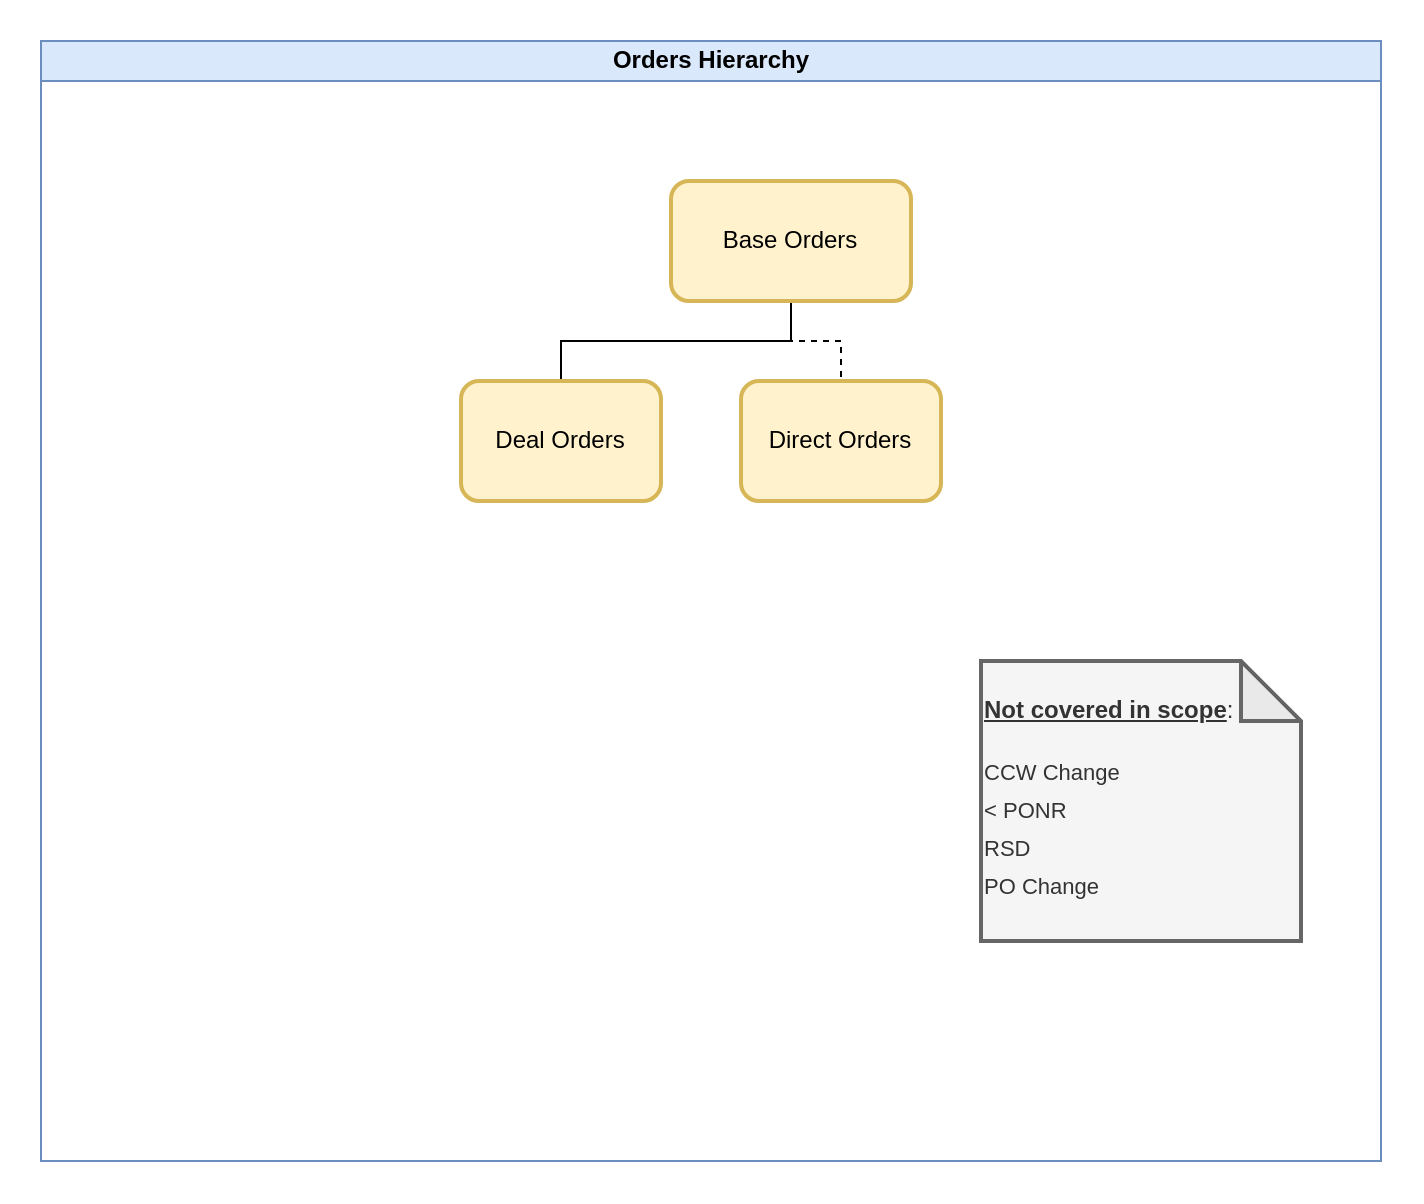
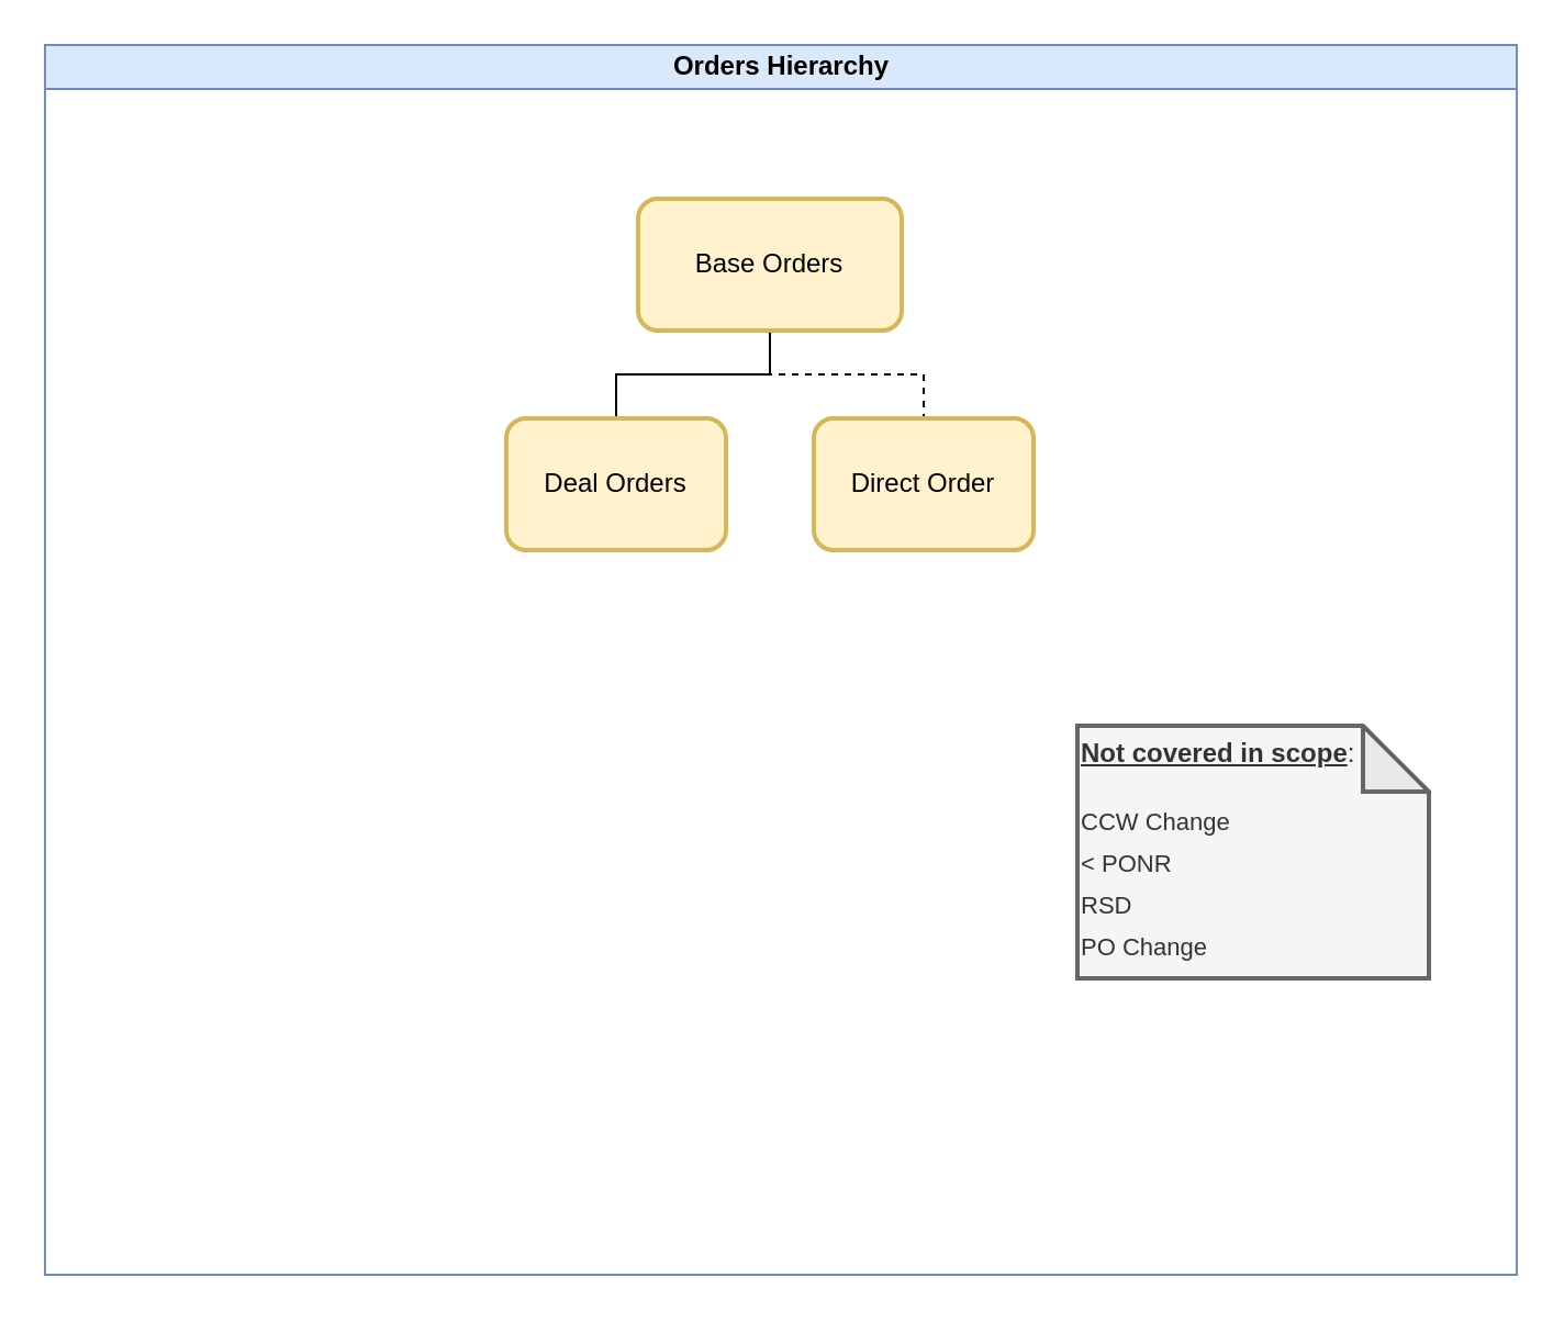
- <mxCell id="5" value="Base Orders" style="whiteSpace=wrap;html=1;align=center;treeFolding=1;treeMoving=1;newEdgeStyle={&quot;edgeStyle&quot;:&quot;elbowEdgeStyle&quot;,&quot;startArrow&quot;:&quot;none&quot;,&quot;endArrow&quot;:&quot;none&quot;};fillColor=#fff2cc;strokeColor=#d6b656;strokeWidth=2;rounded=1;" parent="2" vertex="1"><mxGeometry x="315" y="70" width="120" height="60" as="geometry" /></mxCell>
+ <mxCell id="5" value="Base Orders" style="whiteSpace=wrap;html=1;align=center;treeFolding=1;treeMoving=1;newEdgeStyle={&quot;edgeStyle&quot;:&quot;elbowEdgeStyle&quot;,&quot;startArrow&quot;:&quot;none&quot;,&quot;endArrow&quot;:&quot;none&quot;};fillColor=#fff2cc;strokeColor=#d6b656;strokeWidth=2;rounded=1;" parent="2" vertex="1"><mxGeometry x="270" y="70" width="120" height="60" as="geometry" /></mxCell>
- <mxCell id="7" value="Direct Orders" style="whiteSpace=wrap;html=1;align=center;verticalAlign=middle;treeFolding=1;treeMoving=1;newEdgeStyle={&quot;edgeStyle&quot;:&quot;elbowEdgeStyle&quot;,&quot;startArrow&quot;:&quot;none&quot;,&quot;endArrow&quot;:&quot;none&quot;};fillColor=#fff2cc;strokeColor=#d6b656;strokeWidth=2;rounded=1;" parent="2" vertex="1"><mxGeometry x="350" y="170" width="100" height="60" as="geometry" /></mxCell>
+ <mxCell id="7" value="Direct Order" style="whiteSpace=wrap;html=1;align=center;verticalAlign=middle;treeFolding=1;treeMoving=1;newEdgeStyle={&quot;edgeStyle&quot;:&quot;elbowEdgeStyle&quot;,&quot;startArrow&quot;:&quot;none&quot;,&quot;endArrow&quot;:&quot;none&quot;};fillColor=#fff2cc;strokeColor=#d6b656;strokeWidth=2;rounded=1;" parent="2" vertex="1"><mxGeometry x="350" y="170" width="100" height="60" as="geometry" /></mxCell>
- <mxCell id="8" value="&lt;font&gt;&lt;font style=&quot;font-size: 12px&quot;&gt;&lt;b&gt;&lt;u&gt;Not covered in scope&lt;/u&gt;&lt;/b&gt;:&lt;/font&gt;&lt;br&gt;&lt;/font&gt;&lt;br&gt;&lt;table border=&quot;0&quot; cellpadding=&quot;0&quot; cellspacing=&quot;0&quot; width=&quot;87&quot; style=&quot;border-collapse: collapse ; width: 65pt ; font-size: 11px&quot;&gt; &lt;colgroup&gt;&lt;col width=&quot;87&quot; style=&quot;width: 65pt&quot;&gt;&lt;/colgroup&gt; &lt;tbody&gt;&lt;tr style=&quot;height: 14.4pt&quot;&gt;  &lt;td height=&quot;19&quot; width=&quot;87&quot; style=&quot;height: 14.4pt ; width: 65pt&quot;&gt;&lt;font style=&quot;font-size: 11px&quot;&gt;CCW Change&lt;/font&gt;&lt;/td&gt; &lt;/tr&gt; &lt;tr style=&quot;height: 14.4pt&quot;&gt;  &lt;td height=&quot;19&quot; style=&quot;height: 14.4pt&quot;&gt;&lt;font style=&quot;font-size: 11px&quot;&gt;&amp;lt; PONR&lt;/font&gt;&lt;/td&gt; &lt;/tr&gt; &lt;tr style=&quot;height: 14.4pt&quot;&gt;  &lt;td height=&quot;19&quot; style=&quot;height: 14.4pt&quot;&gt;&lt;font style=&quot;font-size: 11px&quot;&gt;RSD&lt;/font&gt;&lt;/td&gt; &lt;/tr&gt; &lt;tr style=&quot;height: 14.4pt&quot;&gt;  &lt;td height=&quot;19&quot; style=&quot;height: 14.4pt&quot;&gt;&lt;font style=&quot;font-size: 11px&quot;&gt;PO Change&lt;/font&gt;&lt;/td&gt; &lt;/tr&gt;&lt;/tbody&gt;&lt;/table&gt;" style="shape=note;whiteSpace=wrap;html=1;backgroundOutline=1;darkOpacity=0.05;rounded=1;strokeWidth=2;fillColor=#f5f5f5;strokeColor=#666666;fontColor=#333333;align=left;" parent="2" vertex="1"><mxGeometry x="470" y="310" width="160" height="140" as="geometry" /></mxCell>
+ <mxCell id="8" value="&lt;font&gt;&lt;font style=&quot;font-size: 12px&quot;&gt;&lt;b&gt;&lt;u&gt;Not covered in scope&lt;/u&gt;&lt;/b&gt;:&lt;/font&gt;&lt;br&gt;&lt;/font&gt;&lt;br&gt;&lt;table border=&quot;0&quot; cellpadding=&quot;0&quot; cellspacing=&quot;0&quot; width=&quot;87&quot; style=&quot;border-collapse: collapse ; width: 65pt ; font-size: 11px&quot;&gt; &lt;colgroup&gt;&lt;col width=&quot;87&quot; style=&quot;width: 65pt&quot;&gt;&lt;/colgroup&gt; &lt;tbody&gt;&lt;tr style=&quot;height: 14.4pt&quot;&gt;  &lt;td height=&quot;19&quot; width=&quot;87&quot; style=&quot;height: 14.4pt ; width: 65pt&quot;&gt;&lt;font style=&quot;font-size: 11px&quot;&gt;CCW Change&lt;/font&gt;&lt;/td&gt; &lt;/tr&gt; &lt;tr style=&quot;height: 14.4pt&quot;&gt;  &lt;td height=&quot;19&quot; style=&quot;height: 14.4pt&quot;&gt;&lt;font style=&quot;font-size: 11px&quot;&gt;&amp;lt; PONR&lt;/font&gt;&lt;/td&gt; &lt;/tr&gt; &lt;tr style=&quot;height: 14.4pt&quot;&gt;  &lt;td height=&quot;19&quot; style=&quot;height: 14.4pt&quot;&gt;&lt;font style=&quot;font-size: 11px&quot;&gt;RSD&lt;/font&gt;&lt;/td&gt; &lt;/tr&gt; &lt;tr style=&quot;height: 14.4pt&quot;&gt;  &lt;td height=&quot;19&quot; style=&quot;height: 14.4pt&quot;&gt;&lt;font style=&quot;font-size: 11px&quot;&gt;PO Change&lt;/font&gt;&lt;/td&gt; &lt;/tr&gt;&lt;/tbody&gt;&lt;/table&gt;" style="shape=note;whiteSpace=wrap;html=1;backgroundOutline=1;darkOpacity=0.05;rounded=1;strokeWidth=2;fillColor=#f5f5f5;strokeColor=#666666;fontColor=#333333;align=left;" parent="2" vertex="1"><mxGeometry x="470" y="310" width="160" height="115" as="geometry" /></mxCell>
